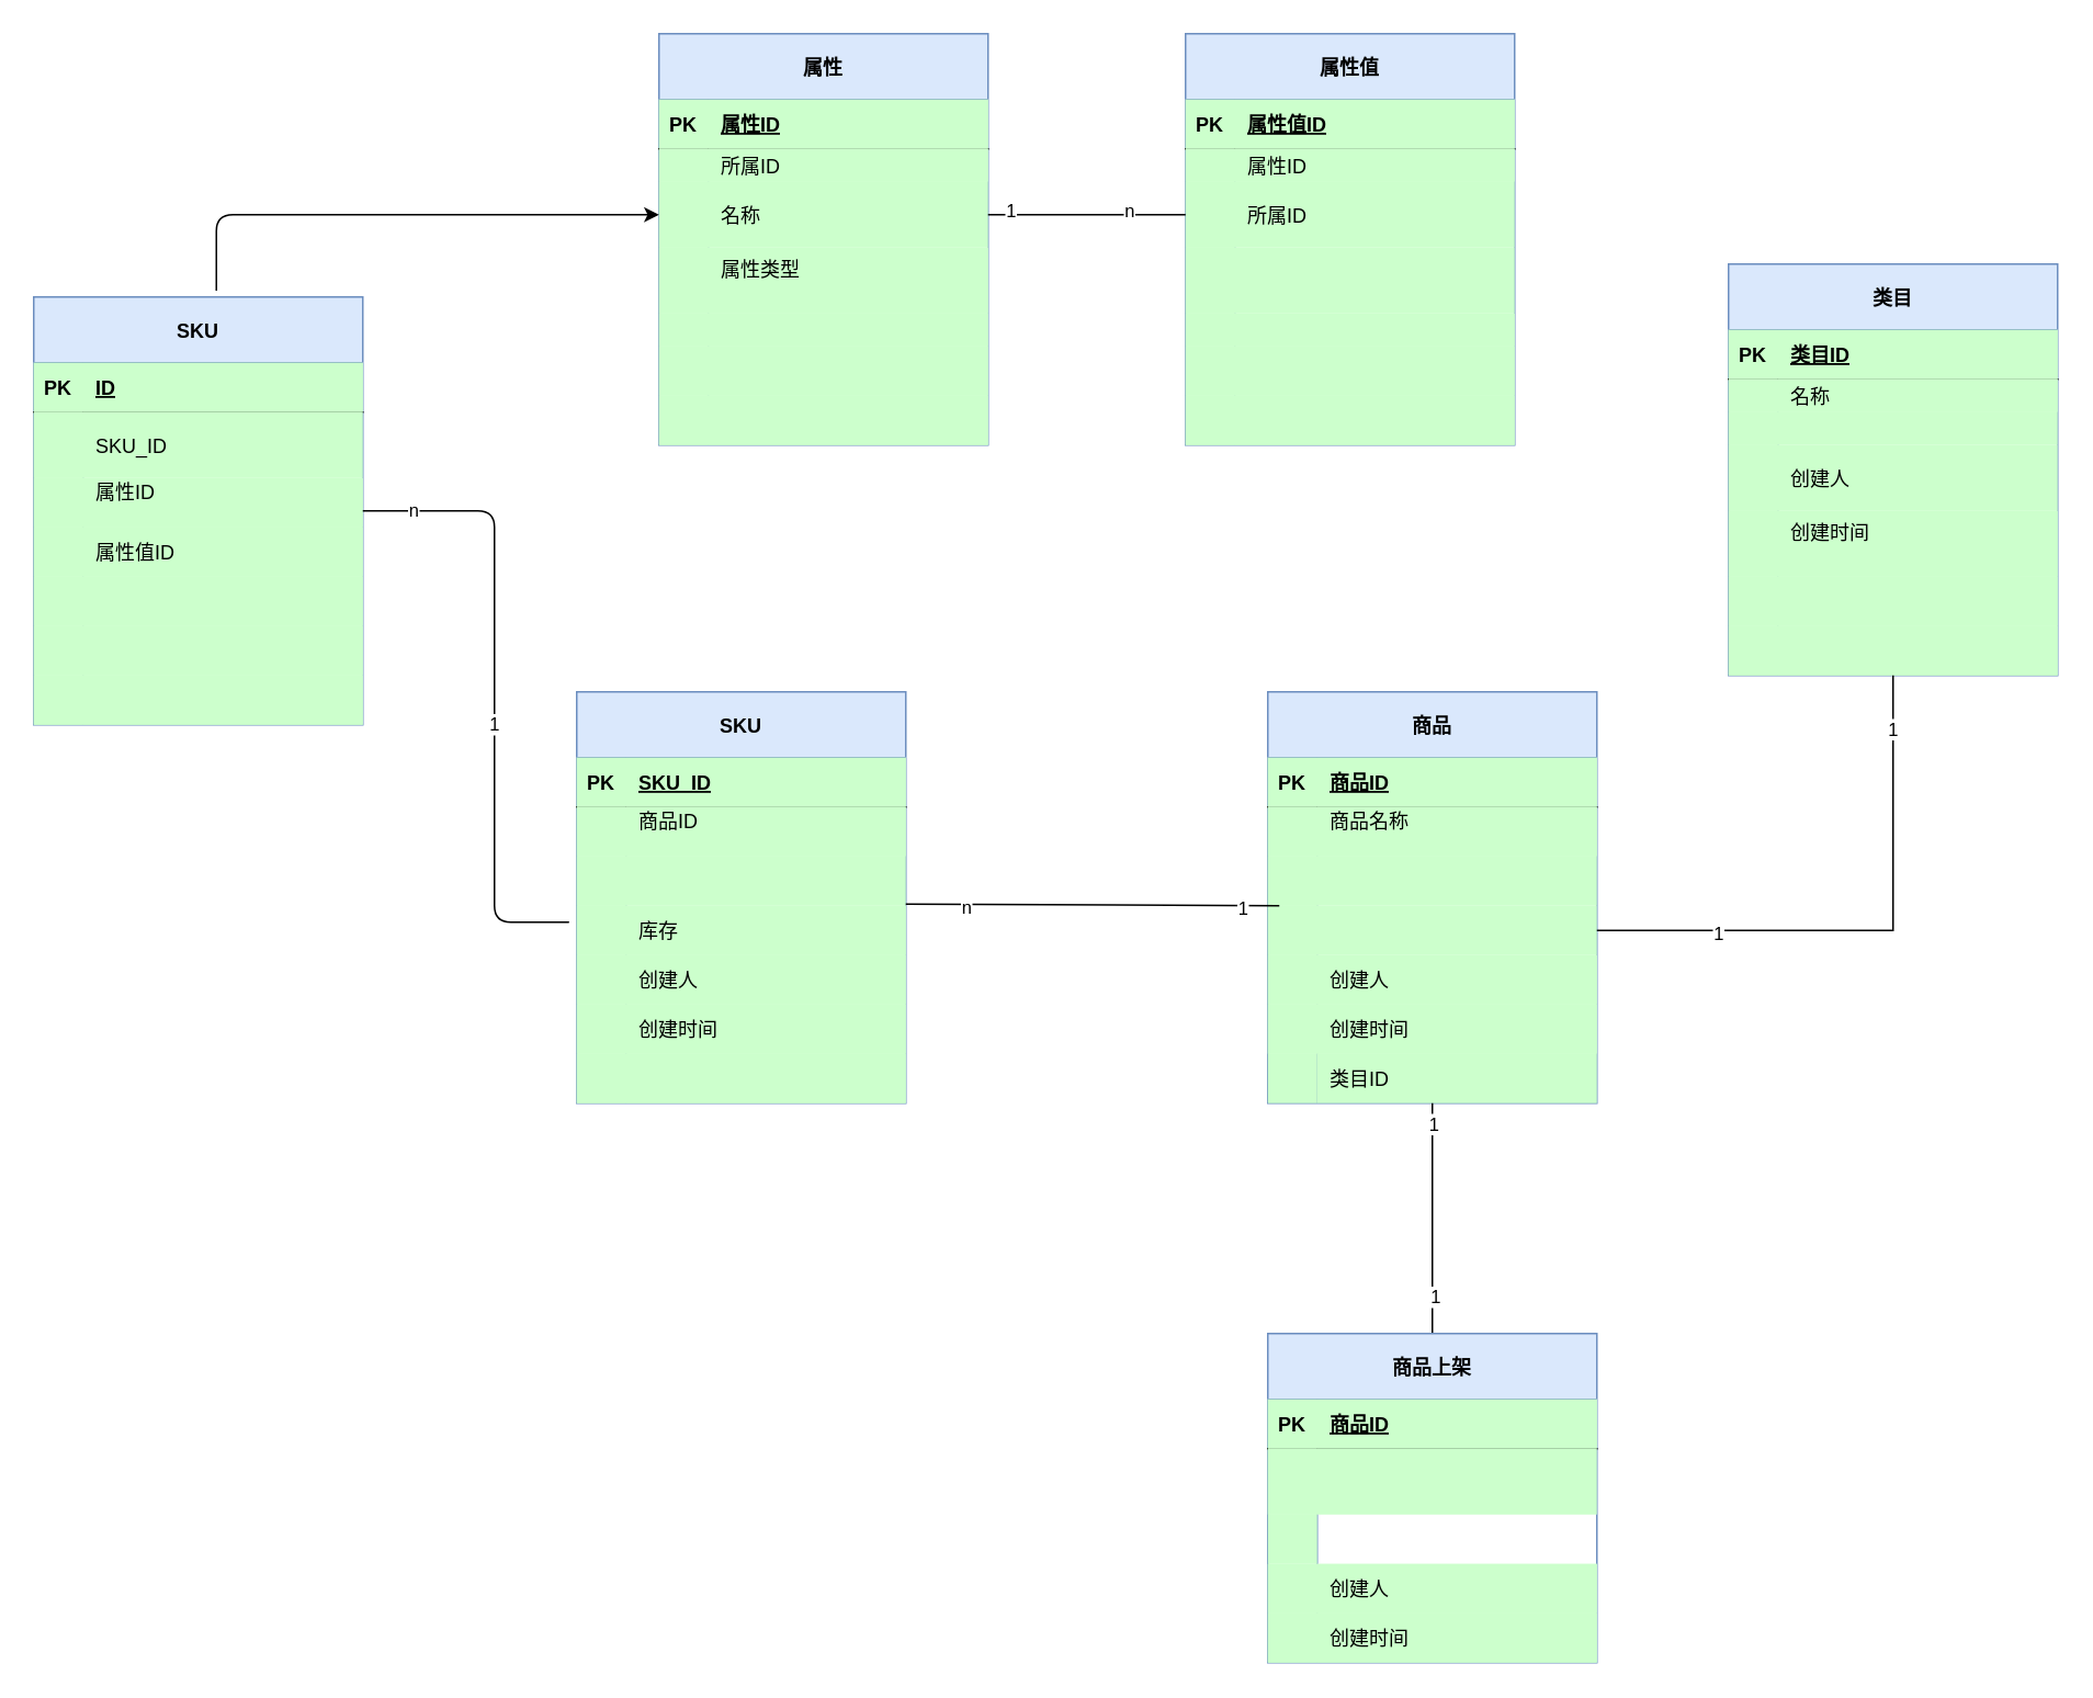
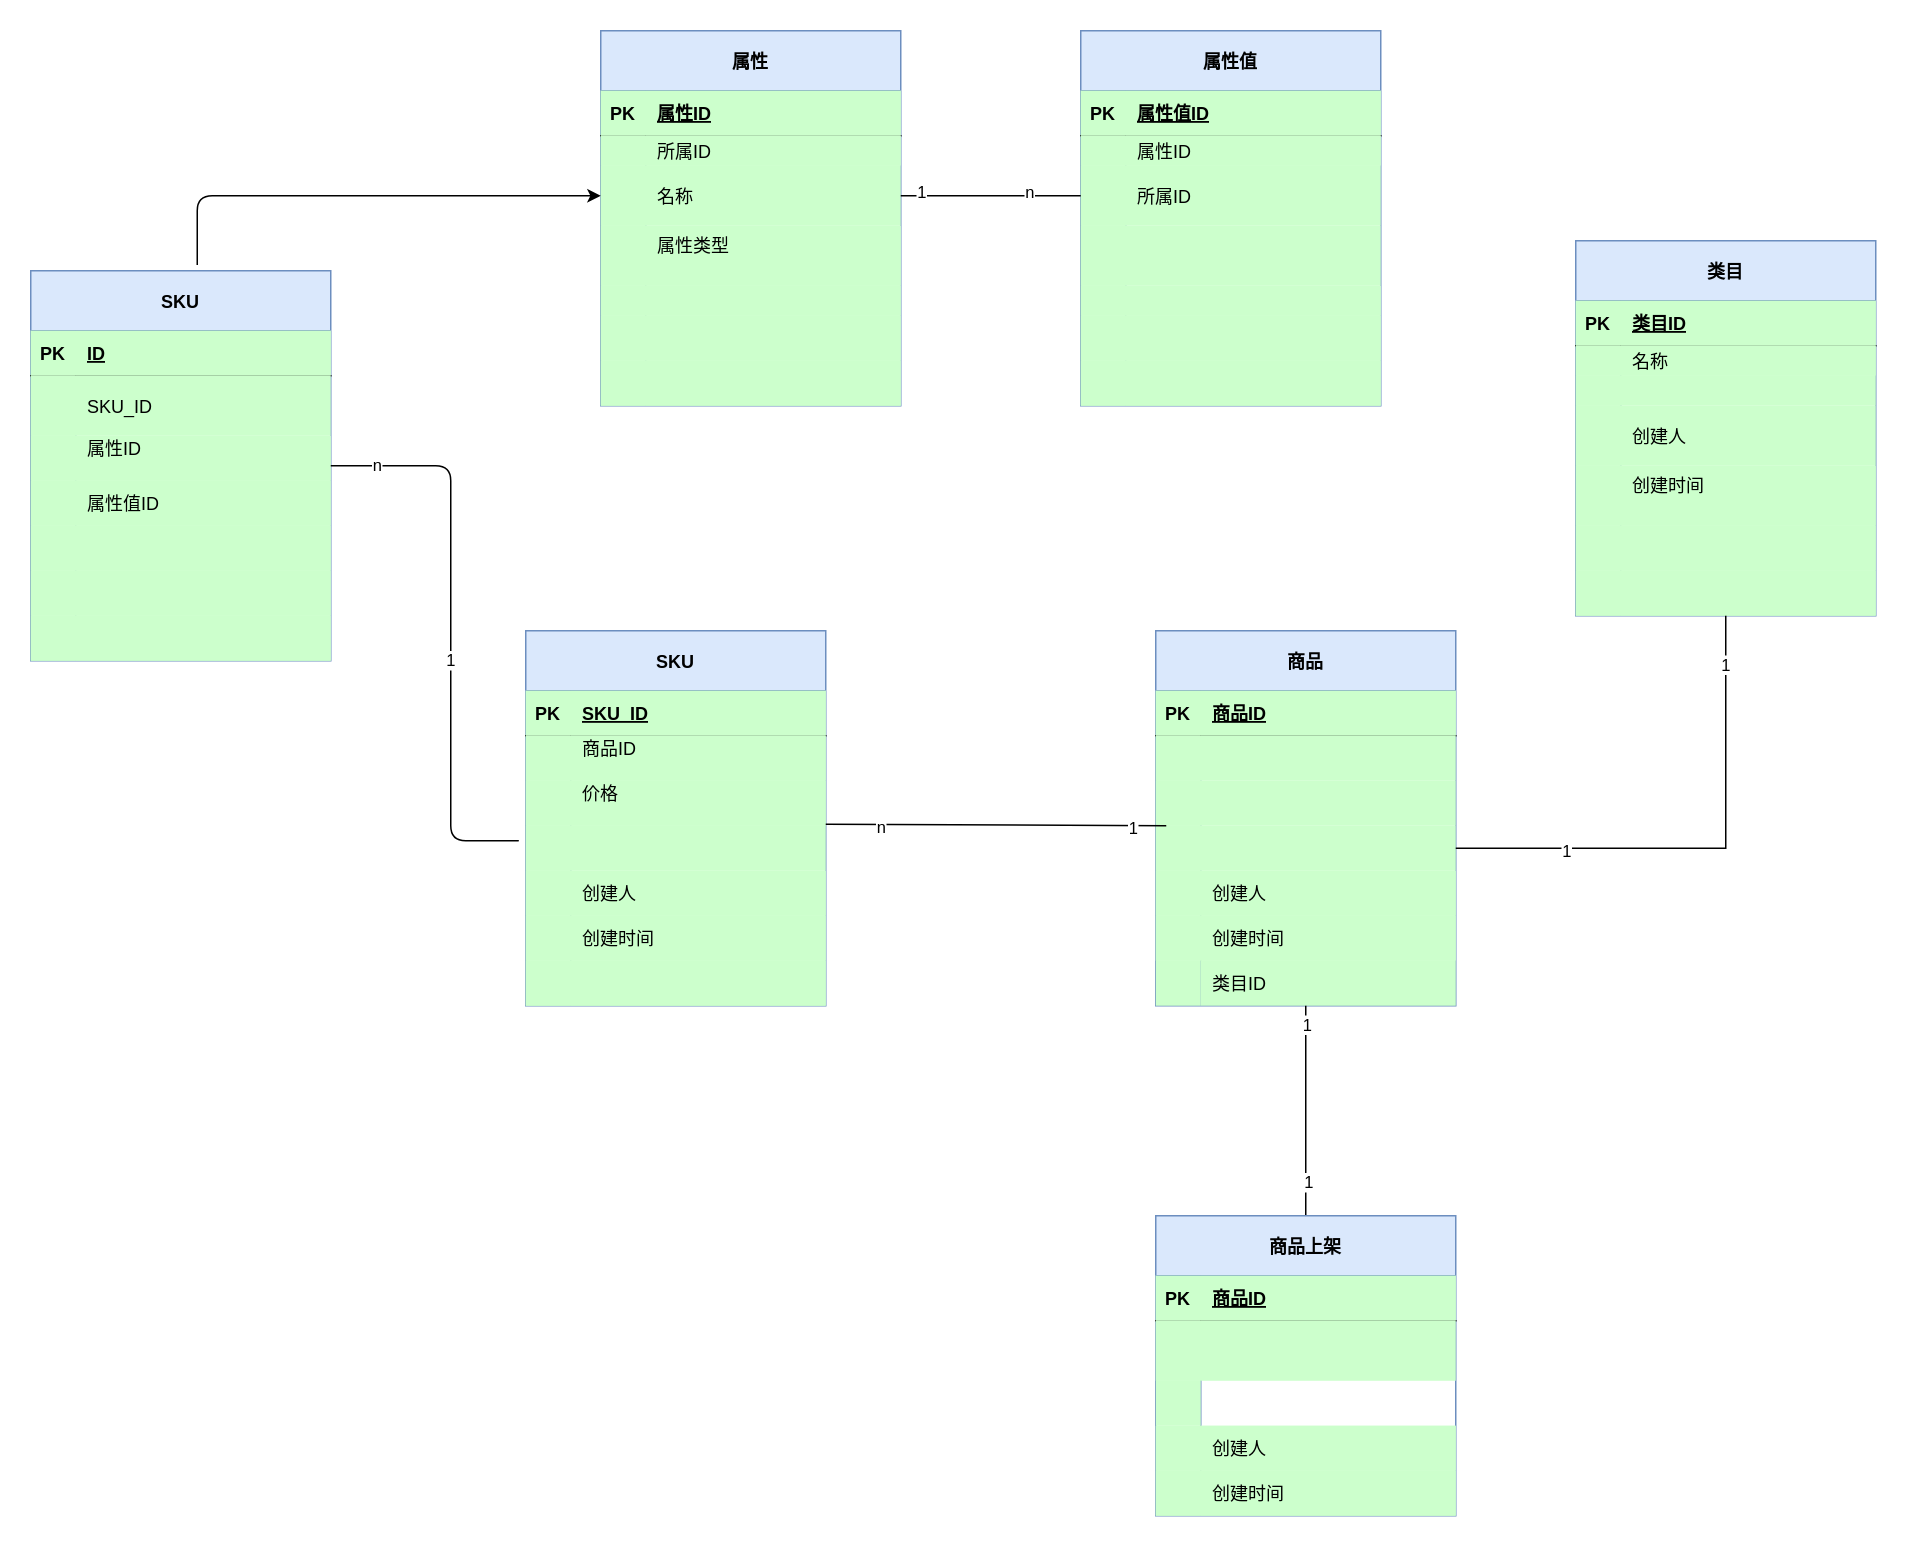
- <mxCell id="31" value="商品名称&#10;" style="shape=partialRectangle;connectable=0;top=0;left=0;bottom=0;right=0;align=left;spacingLeft=6;overflow=hidden;fillColor=#CCFFCC;" parent="29" vertex="1"><mxGeometry x="30" width="170" height="30" as="geometry" /></mxCell>
+ <mxCell id="11" value="价格&#10;" style="shape=partialRectangle;connectable=0;top=0;left=0;bottom=0;right=0;align=left;spacingLeft=6;overflow=hidden;fillColor=#CCFFCC;" parent="9" vertex="1"><mxGeometry x="30" width="170" height="30" as="geometry" /></mxCell>
- <mxCell id="14" value="库存" style="shape=partialRectangle;connectable=0;top=0;left=0;bottom=0;right=0;align=left;spacingLeft=6;overflow=hidden;fillColor=#CCFFCC;" parent="12" vertex="1"><mxGeometry x="30" width="170" height="30" as="geometry" /></mxCell>
